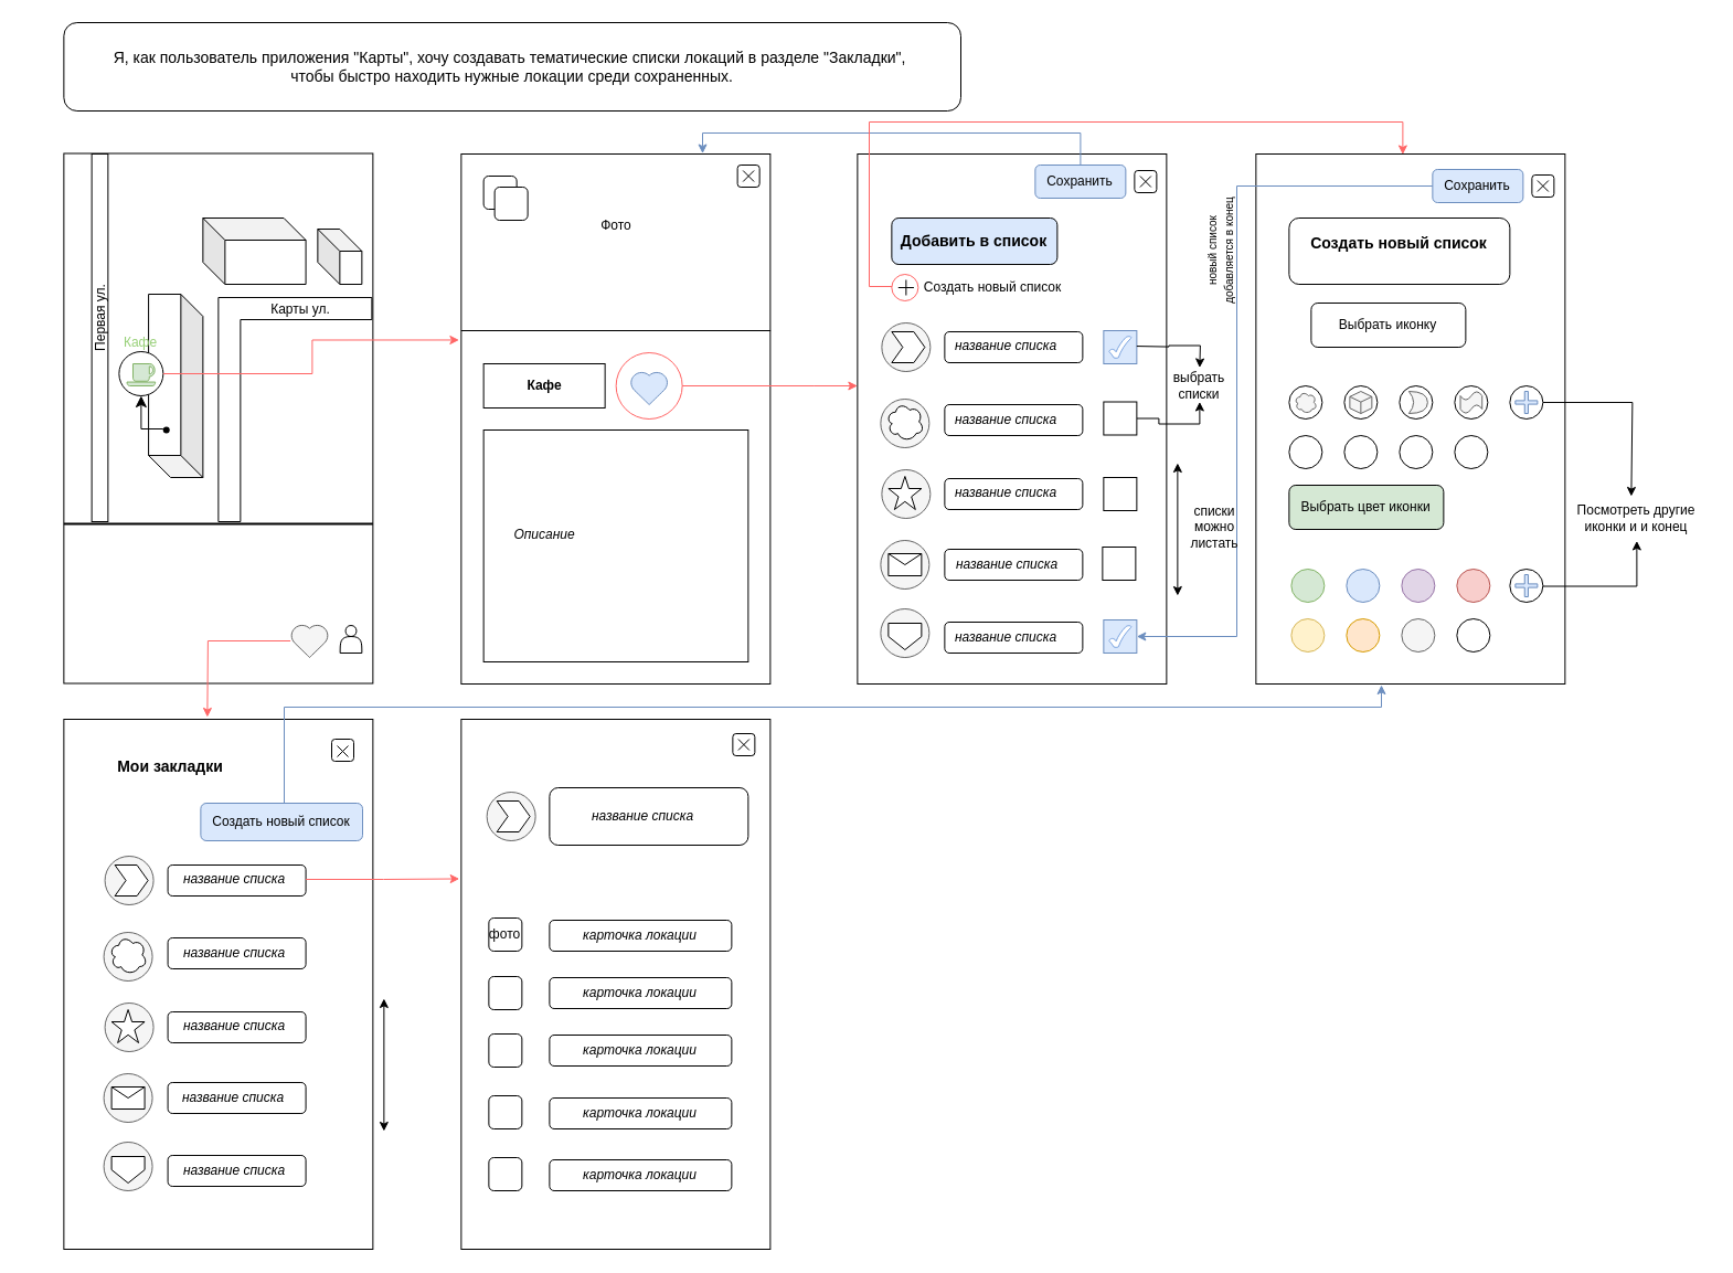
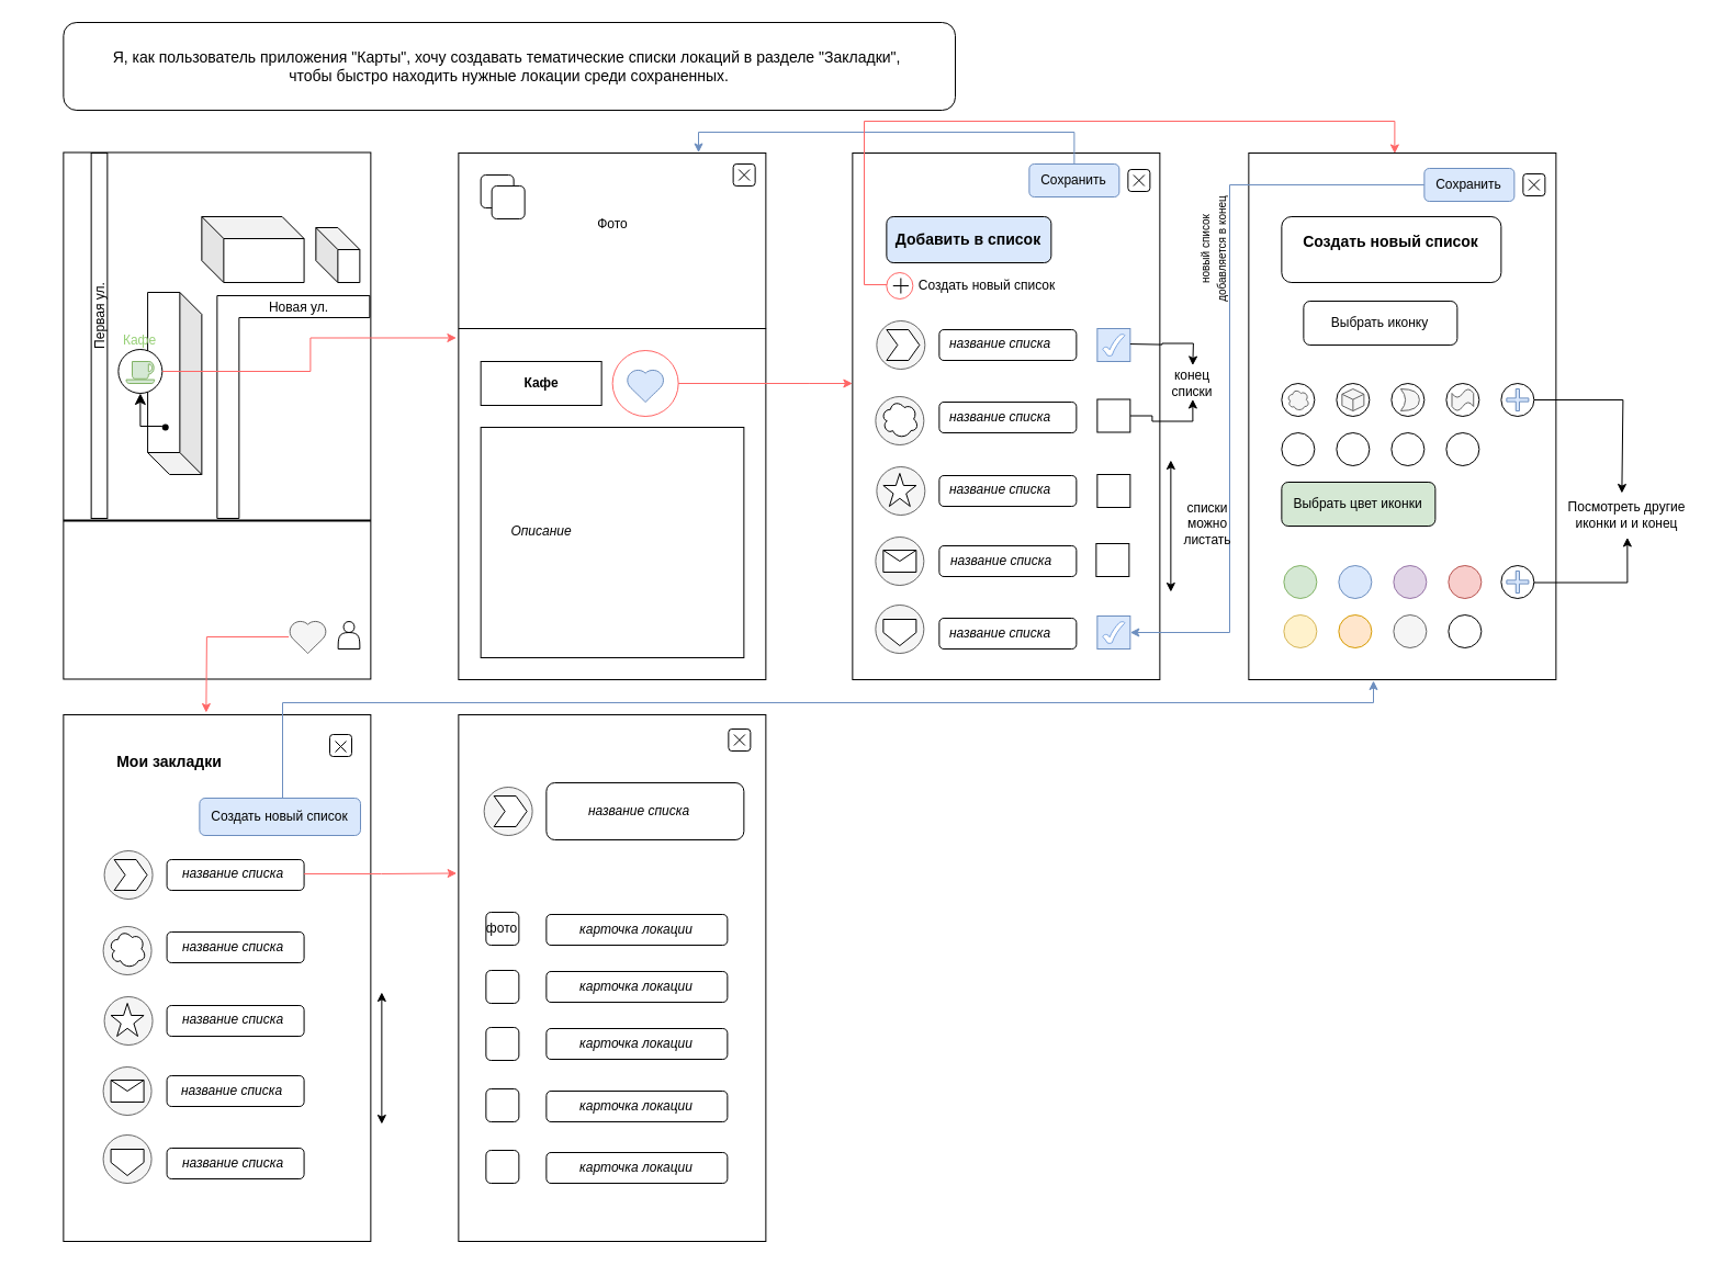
- <mxCell id="87" value="Карты ул." style="text;html=1;align=center;verticalAlign=middle;whiteSpace=wrap;rounded=0;" vertex="1" parent="1"><mxGeometry x="227.36" y="265" width="90" height="30" as="geometry" /></mxCell>
+ <mxCell id="87" value="Новая ул." style="text;html=1;align=center;verticalAlign=middle;whiteSpace=wrap;rounded=0;" vertex="1" parent="1"><mxGeometry x="227.36" y="265" width="90" height="30" as="geometry" /></mxCell>
- <mxCell id="70" value="выбрать списки" style="text;html=1;align=center;verticalAlign=middle;whiteSpace=wrap;rounded=0;" vertex="1" parent="1"><mxGeometry x="1056.36" y="333.5" width="60" height="30" as="geometry" /></mxCell>
+ <mxCell id="70" value="конец списки" style="text;html=1;align=center;verticalAlign=middle;whiteSpace=wrap;rounded=0;" vertex="1" parent="1"><mxGeometry x="1056.36" y="333.5" width="60" height="30" as="geometry" /></mxCell>
